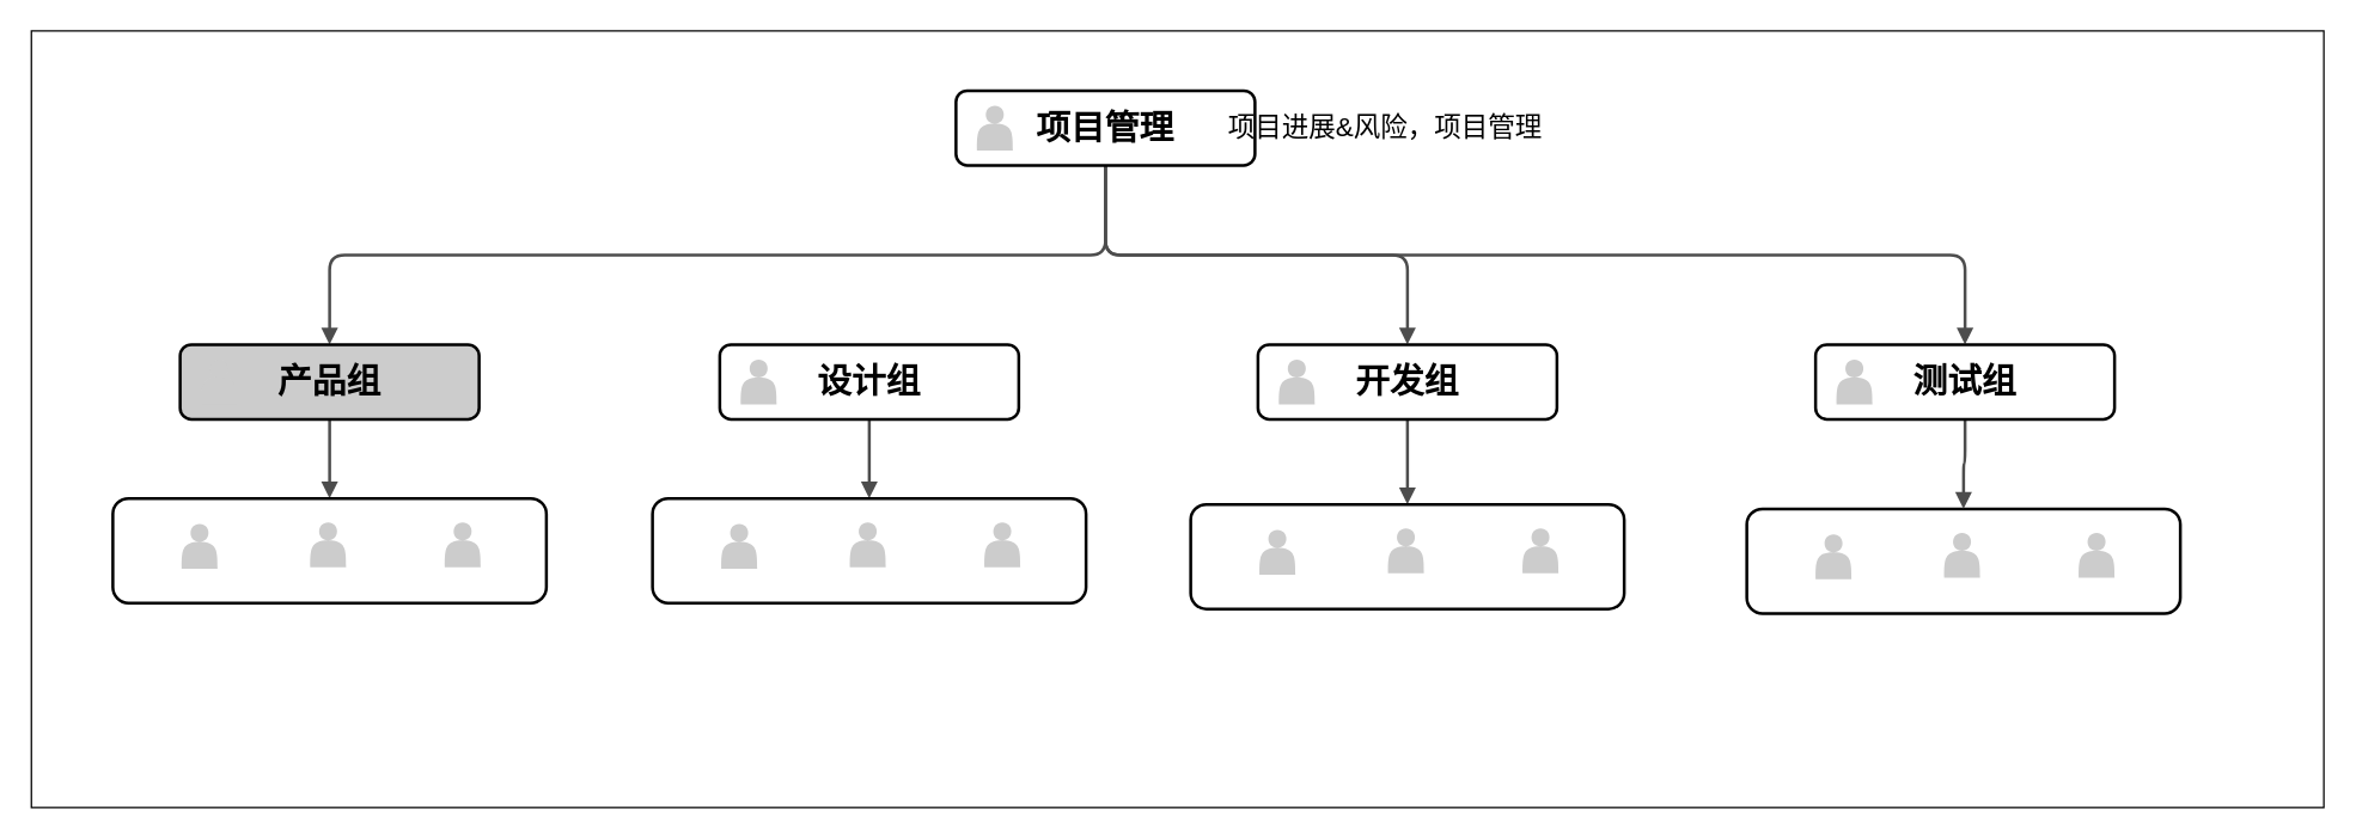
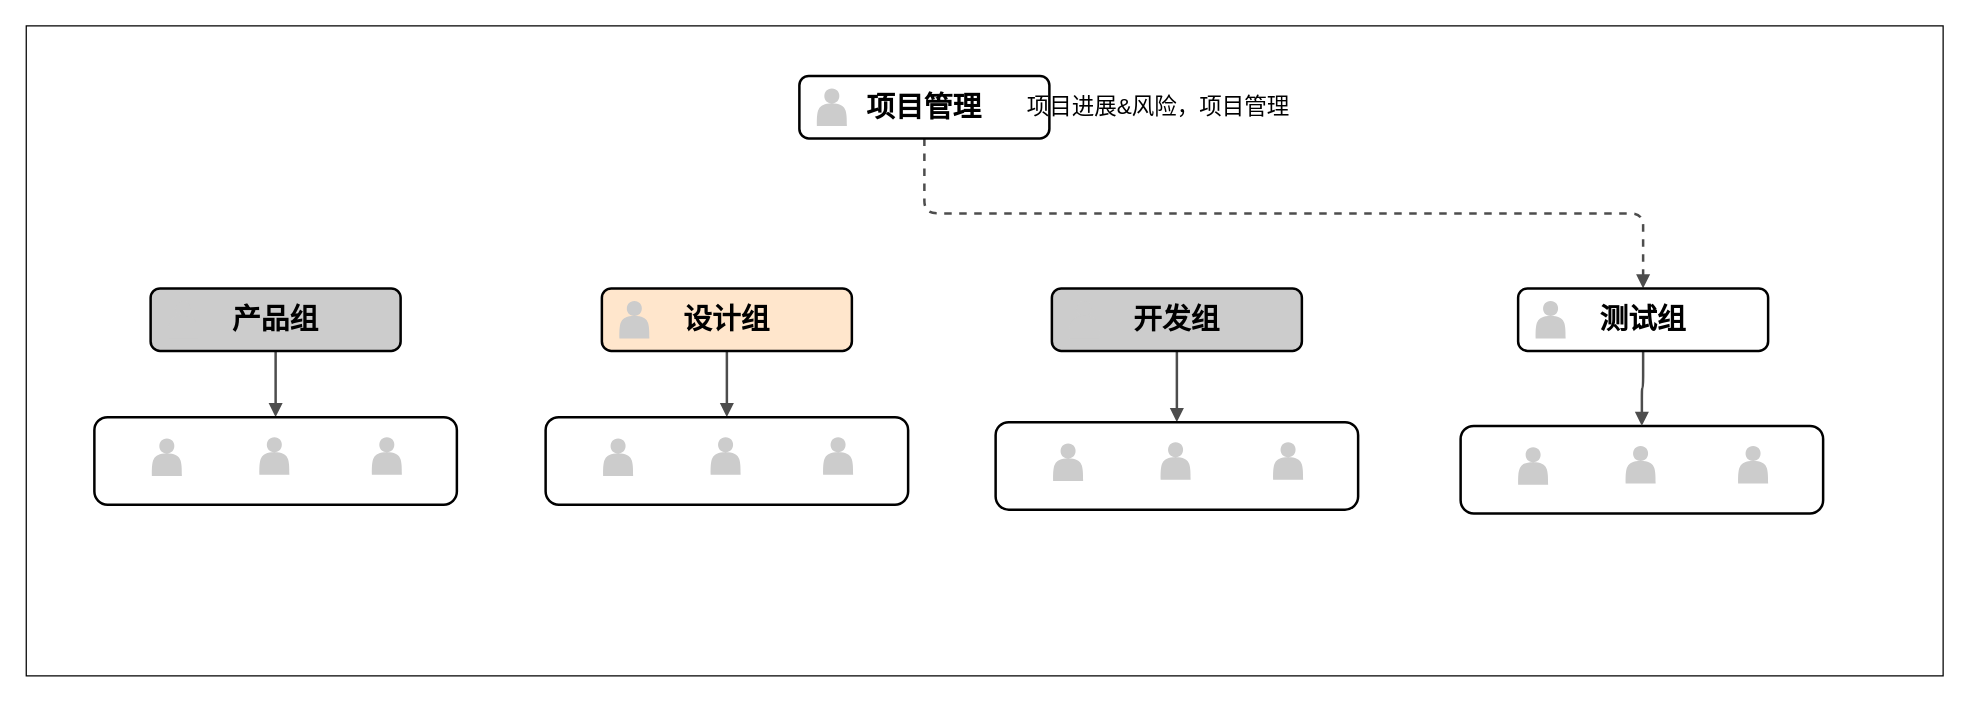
- <mxCell id="3" value="" style="edgeStyle=orthogonalEdgeStyle;rounded=1;html=1;labelBackgroundColor=none;endArrow=block;endFill=1;strokeColor=#4D4D4D;strokeWidth=2;fontFamily=Verdana;fontSize=12;fontStyle=1;exitX=0.5;exitY=1;exitDx=0;exitDy=0;" parent="1" source="13" target="8" edge="1"><mxGeometry relative="1" as="geometry" /></mxCell>
- <mxCell id="12" style="edgeStyle=orthogonalEdgeStyle;rounded=1;html=1;labelBackgroundColor=none;endArrow=block;endFill=1;strokeColor=#4D4D4D;strokeWidth=2;fontFamily=Verdana;fontSize=12;fontStyle=1;exitX=0.5;exitY=1;exitDx=0;exitDy=0;" edge="1" parent="1" source="13" target="22"><mxGeometry relative="1" as="geometry" /></mxCell>
+ <mxCell id="12" style="edgeStyle=orthogonalEdgeStyle;rounded=1;html=1;labelBackgroundColor=none;endArrow=block;endFill=1;strokeColor=#4D4D4D;strokeWidth=2;fontFamily=Verdana;fontSize=12;fontStyle=1;exitX=0.5;exitY=1;exitDx=0;exitDy=0;dashed=1;" edge="1" parent="1" source="13" target="22"><mxGeometry relative="1" as="geometry" /></mxCell>
- <mxCell id="4" value="" style="edgeStyle=orthogonalEdgeStyle;rounded=1;html=1;labelBackgroundColor=none;endArrow=block;endFill=1;strokeColor=#4D4D4D;strokeWidth=2;fontFamily=Verdana;fontSize=12;fontStyle=1;exitX=0.5;exitY=1;exitDx=0;exitDy=0;" parent="1" source="13" target="15" edge="1"><mxGeometry relative="1" as="geometry" /></mxCell>
- <mxCell id="10" value="设计组" style="whiteSpace=wrap;html=1;rounded=1;shadow=0;comic=0;strokeWidth=2;fontFamily=Verdana;align=center;fontSize=23;fontStyle=1" parent="1" vertex="1"><mxGeometry x="481" y="230" width="200" height="50" as="geometry" /></mxCell>
+ <mxCell id="10" value="设计组" style="whiteSpace=wrap;html=1;rounded=1;shadow=0;comic=0;strokeWidth=2;fontFamily=Verdana;align=center;fontSize=23;fontStyle=1;fillColor=#ffe6cc;" parent="1" vertex="1"><mxGeometry x="481" y="230" width="200" height="50" as="geometry" /></mxCell>
- <mxCell id="15" value="开发组" style="whiteSpace=wrap;html=1;rounded=1;shadow=0;comic=0;strokeWidth=2;fontFamily=Verdana;align=center;fontSize=23;fontStyle=1" parent="1" vertex="1"><mxGeometry x="841" y="230" width="200" height="50" as="geometry" /></mxCell>
+ <mxCell id="15" value="开发组" style="whiteSpace=wrap;html=1;rounded=1;shadow=0;comic=0;strokeWidth=2;fontFamily=Verdana;align=center;fontSize=23;fontStyle=1;fillColor=#cccccc;" parent="1" vertex="1"><mxGeometry x="841" y="230" width="200" height="50" as="geometry" /></mxCell>
